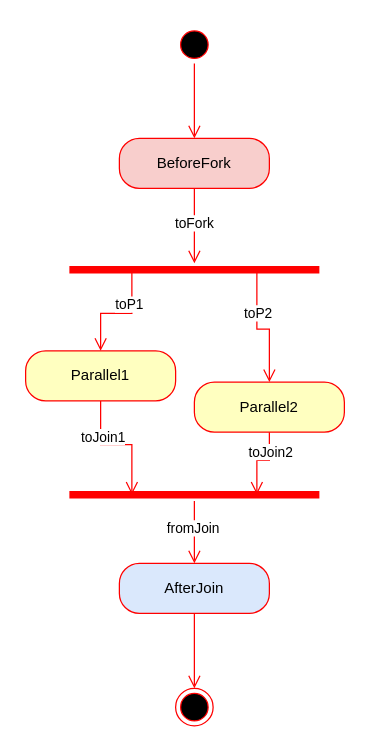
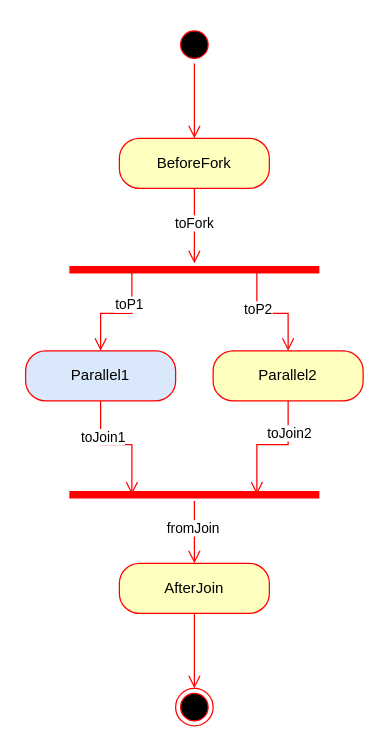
- <mxCell id="4" value="BeforeFork" style="rounded=1;whiteSpace=wrap;html=1;arcSize=40;fontColor=#000000;fillColor=#f8cecc;strokeColor=#ff0000;" parent="1" vertex="1"><mxGeometry x="95" y="110" width="120" height="40" as="geometry" /></mxCell>
+ <mxCell id="4" value="BeforeFork" style="rounded=1;whiteSpace=wrap;html=1;arcSize=40;fontColor=#000000;fillColor=#ffffc0;strokeColor=#ff0000;" parent="1" vertex="1"><mxGeometry x="95" y="110" width="120" height="40" as="geometry" /></mxCell>
- <mxCell id="10" value="Parallel1" style="rounded=1;whiteSpace=wrap;html=1;arcSize=40;fontColor=#000000;fillColor=#ffffc0;strokeColor=#ff0000;" parent="1" vertex="1"><mxGeometry x="20" y="280" width="120" height="40" as="geometry" /></mxCell>
+ <mxCell id="10" value="Parallel1" style="rounded=1;whiteSpace=wrap;html=1;arcSize=40;fontColor=#000000;fillColor=#dae8fc;strokeColor=#ff0000;" parent="1" vertex="1"><mxGeometry x="20" y="280" width="120" height="40" as="geometry" /></mxCell>
- <mxCell id="11" value="Parallel2" style="rounded=1;whiteSpace=wrap;html=1;arcSize=40;fontColor=#000000;fillColor=#ffffc0;strokeColor=#ff0000;" parent="1" vertex="1"><mxGeometry x="155" y="305" width="120" height="40" as="geometry" /></mxCell>
+ <mxCell id="11" value="Parallel2" style="rounded=1;whiteSpace=wrap;html=1;arcSize=40;fontColor=#000000;fillColor=#ffffc0;strokeColor=#ff0000;" parent="1" vertex="1"><mxGeometry x="170" y="280" width="120" height="40" as="geometry" /></mxCell>
- <mxCell id="21" value="AfterJoin" style="rounded=1;whiteSpace=wrap;html=1;arcSize=40;fontColor=#000000;fillColor=#dae8fc;strokeColor=#ff0000;" parent="1" vertex="1"><mxGeometry x="95" y="450" width="120" height="40" as="geometry" /></mxCell>
+ <mxCell id="21" value="AfterJoin" style="rounded=1;whiteSpace=wrap;html=1;arcSize=40;fontColor=#000000;fillColor=#ffffc0;strokeColor=#ff0000;" parent="1" vertex="1"><mxGeometry x="95" y="450" width="120" height="40" as="geometry" /></mxCell>
